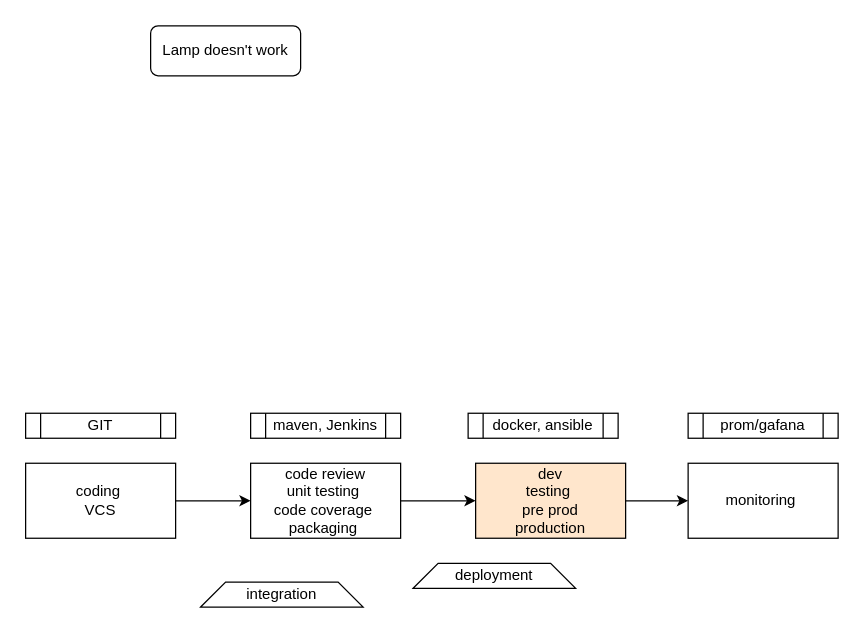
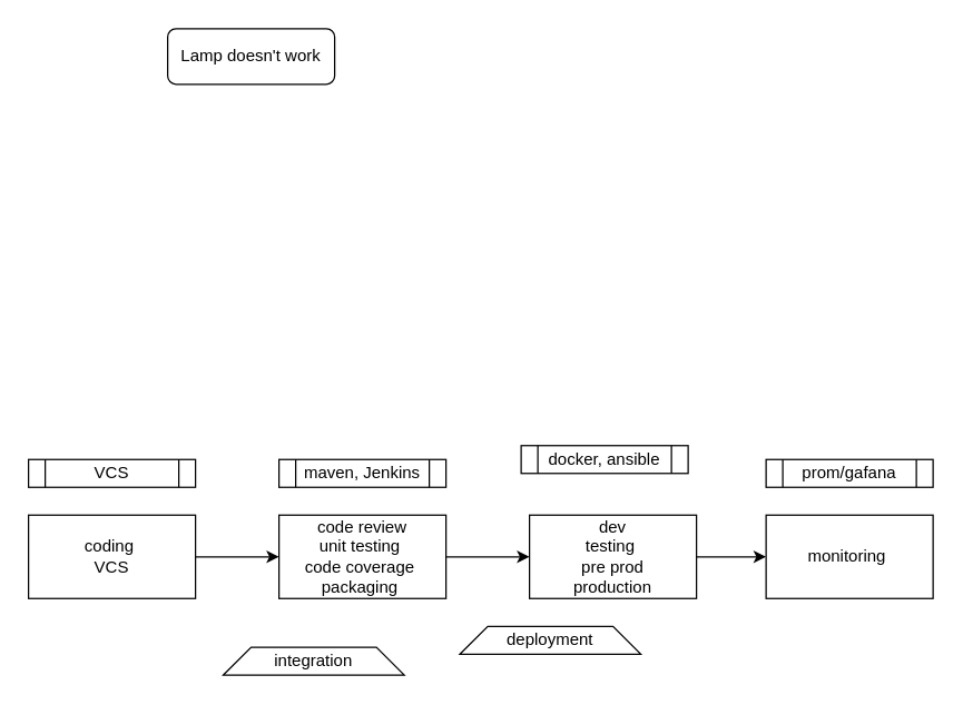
- <mxCell id="10" value="GIT" style="shape=process;whiteSpace=wrap;html=1;backgroundOutline=1;" vertex="1" parent="1"><mxGeometry x="20" y="330" width="120" height="20" as="geometry" /></mxCell>
+ <mxCell id="10" value="VCS" style="shape=process;whiteSpace=wrap;html=1;backgroundOutline=1;" vertex="1" parent="1"><mxGeometry x="20" y="330" width="120" height="20" as="geometry" /></mxCell>
- <mxCell id="12" value="docker, ansible" style="shape=process;whiteSpace=wrap;html=1;backgroundOutline=1;" vertex="1" parent="1"><mxGeometry x="374" y="330" width="120" height="20" as="geometry" /></mxCell>
+ <mxCell id="12" value="docker, ansible" style="shape=process;whiteSpace=wrap;html=1;backgroundOutline=1;" vertex="1" parent="1"><mxGeometry x="374" y="320" width="120" height="20" as="geometry" /></mxCell>
- <mxCell id="8" value="dev&lt;br&gt;testing&amp;nbsp;&lt;br&gt;pre prod&lt;br&gt;production" style="rounded=0;whiteSpace=wrap;html=1;fillColor=#ffe6cc;" vertex="1" parent="1"><mxGeometry x="380" y="370" width="120" height="60" as="geometry" /></mxCell>
+ <mxCell id="8" value="dev&lt;br&gt;testing&amp;nbsp;&lt;br&gt;pre prod&lt;br&gt;production" style="rounded=0;whiteSpace=wrap;html=1;" vertex="1" parent="1"><mxGeometry x="380" y="370" width="120" height="60" as="geometry" /></mxCell>
